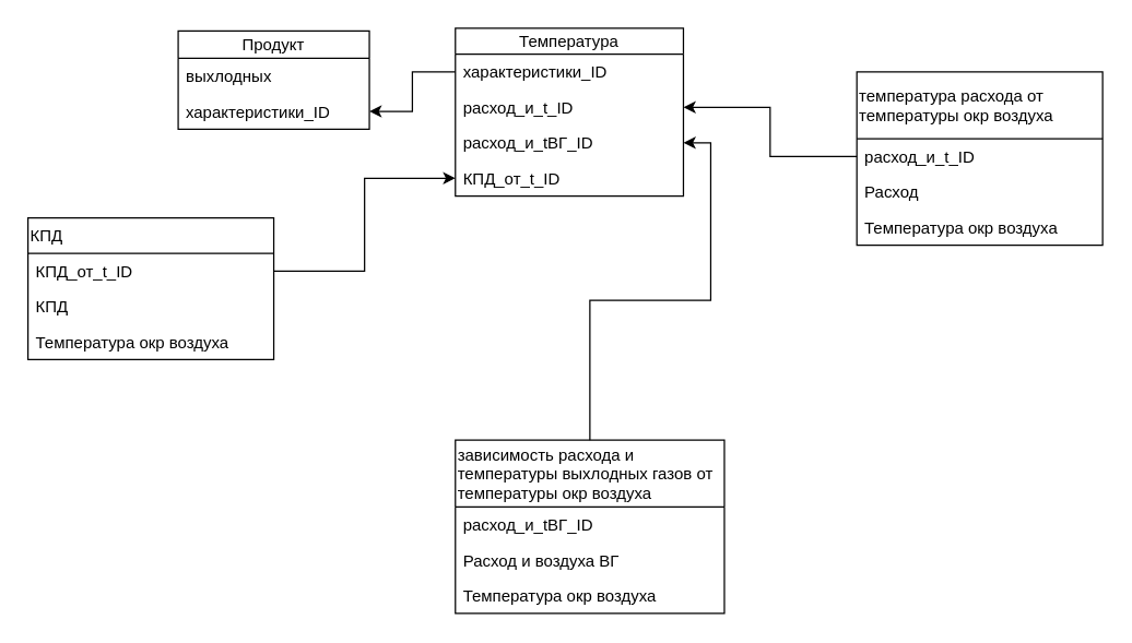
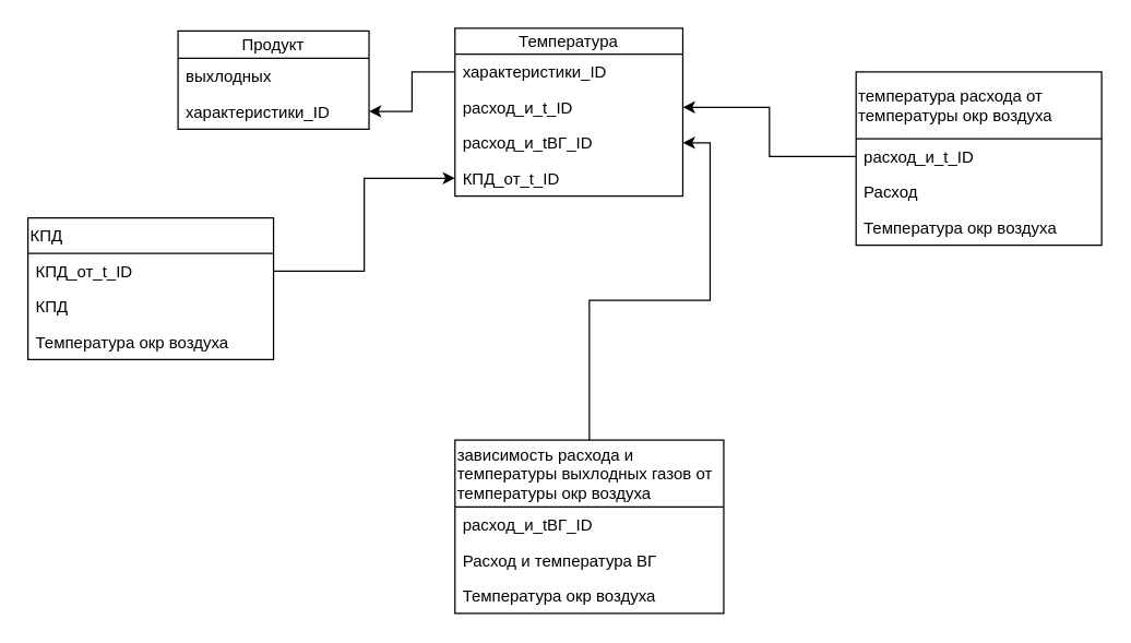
- <mxCell id="22" value="Расход и воздуха ВГ" style="text;strokeColor=none;fillColor=none;align=left;verticalAlign=top;spacingLeft=4;spacingRight=4;overflow=hidden;rotatable=0;points=[[0,0.5],[1,0.5]];portConstraint=eastwest;" vertex="1" parent="20"><mxGeometry y="75" width="197" height="26" as="geometry" /></mxCell>
+ <mxCell id="22" value="Расход и температура ВГ" style="text;strokeColor=none;fillColor=none;align=left;verticalAlign=top;spacingLeft=4;spacingRight=4;overflow=hidden;rotatable=0;points=[[0,0.5],[1,0.5]];portConstraint=eastwest;" vertex="1" parent="20"><mxGeometry y="75" width="197" height="26" as="geometry" /></mxCell>
